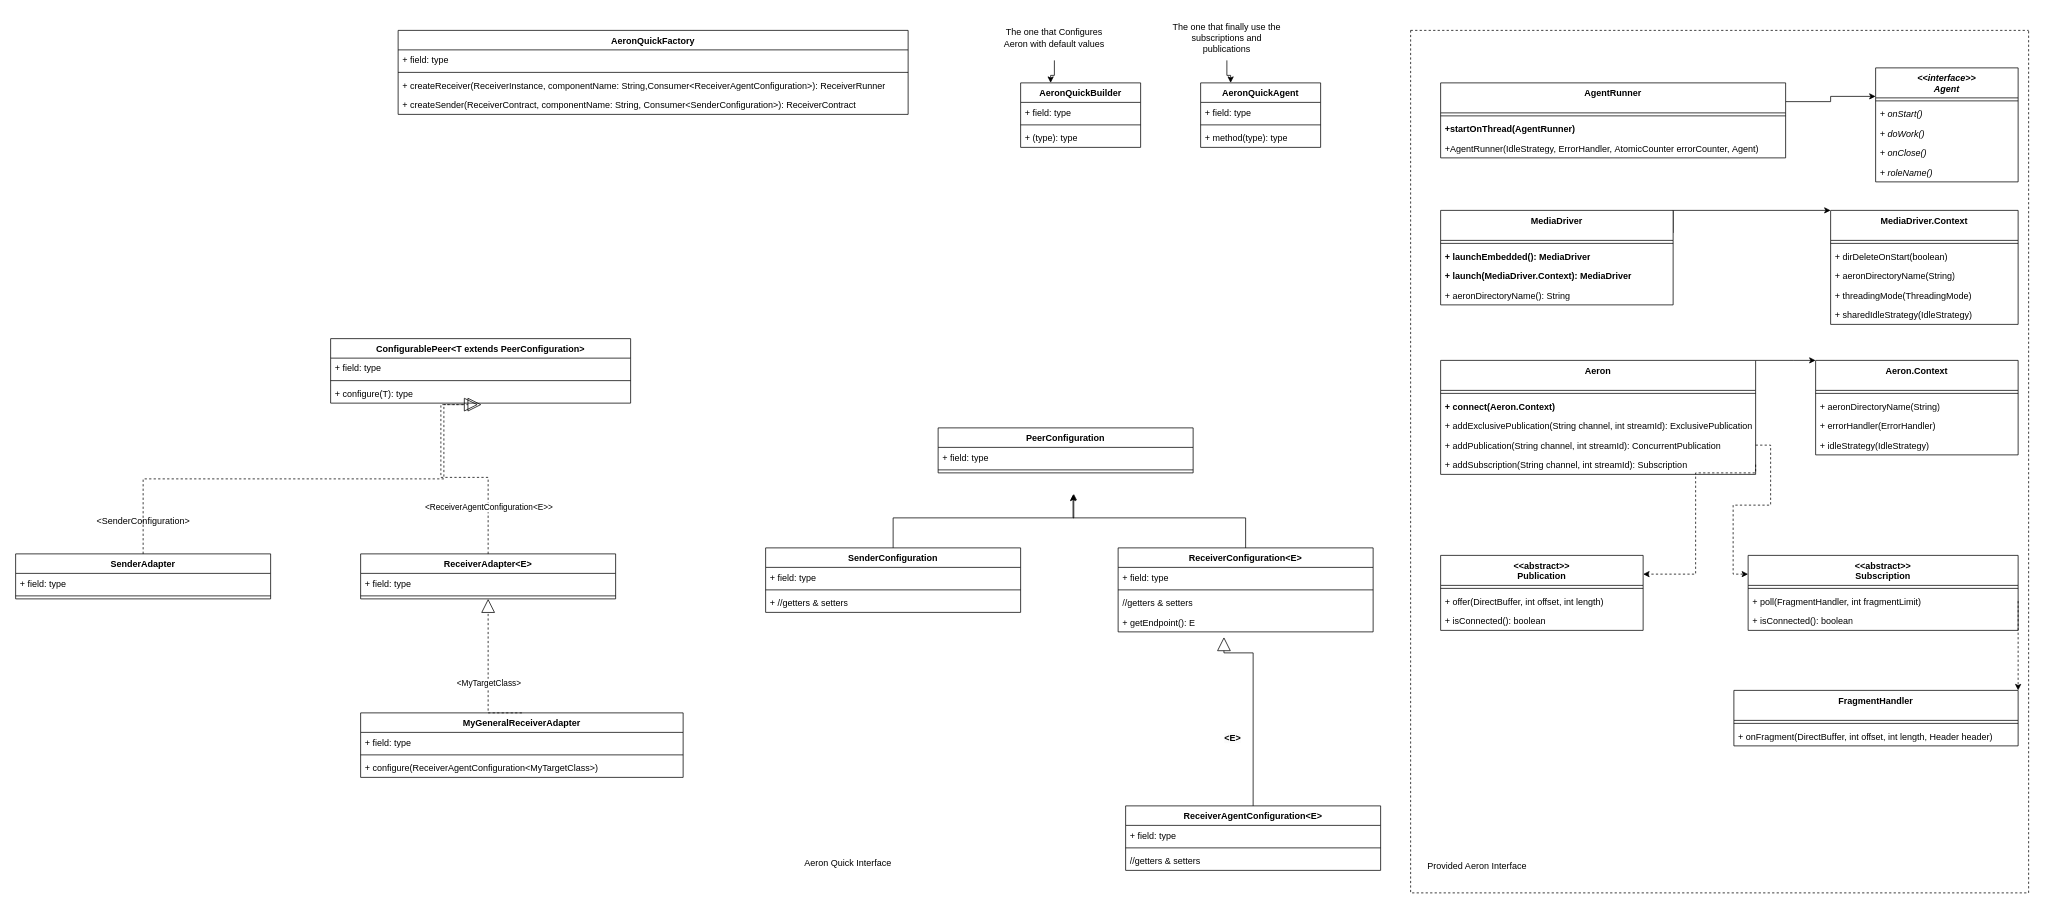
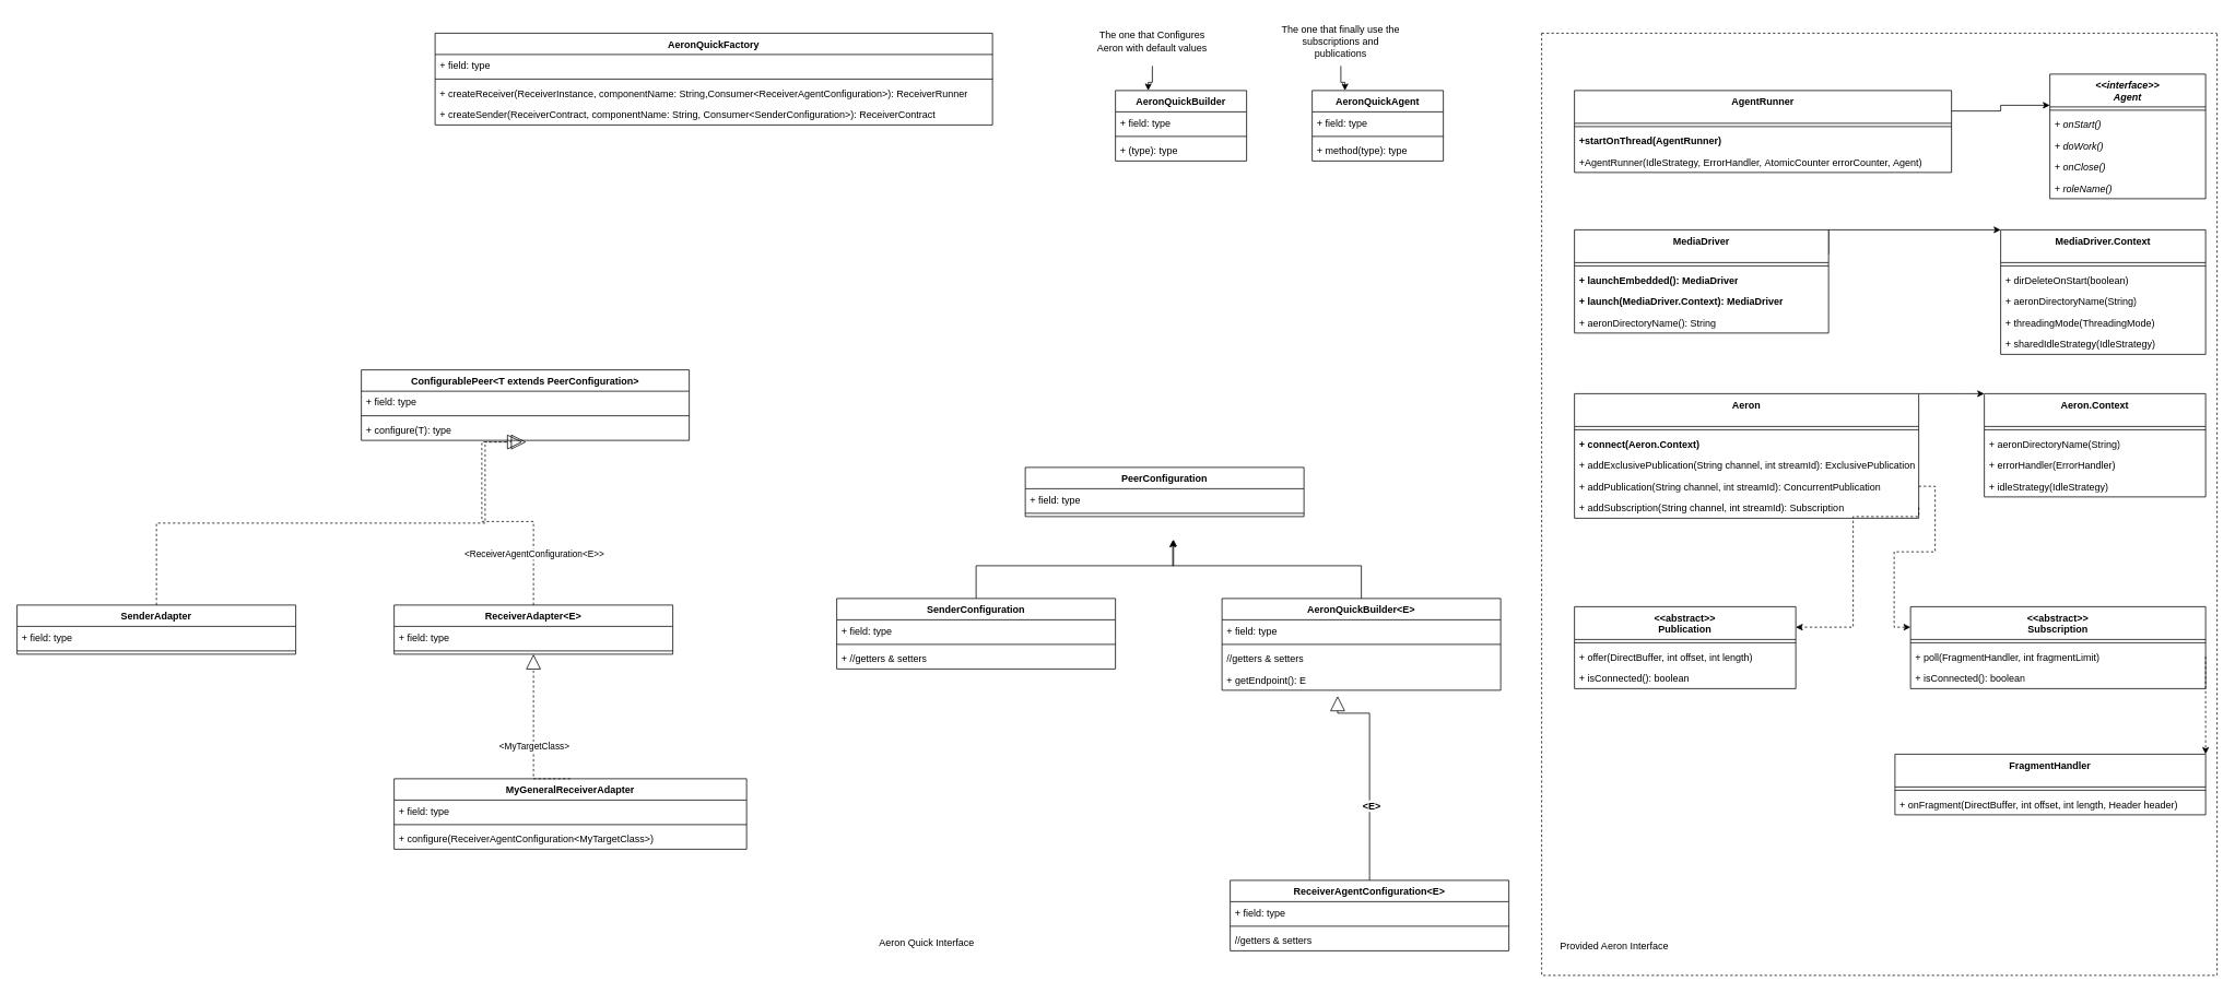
- <mxCell id="91" value="&amp;lt;SenderConfiguration&amp;gt;" style="text;html=1;align=center;verticalAlign=middle;resizable=0;points=[];autosize=1;strokeColor=none;fillColor=none;" vertex="1" parent="1"><mxGeometry x="115" y="679" width="150" height="30" as="geometry" /></mxCell>
- <mxCell id="74" value="ReceiverConfiguration&amp;lt;E&amp;gt;" style="swimlane;fontStyle=1;align=center;verticalAlign=top;childLayout=stackLayout;horizontal=1;startSize=26;horizontalStack=0;resizeParent=1;resizeParentMax=0;resizeLast=0;collapsible=1;marginBottom=0;whiteSpace=wrap;html=1;" vertex="1" parent="1"><mxGeometry x="1490" y="730" width="340" height="112" as="geometry" /></mxCell>
+ <mxCell id="74" value="AeronQuickBuilder&amp;lt;E&amp;gt;" style="swimlane;fontStyle=1;align=center;verticalAlign=top;childLayout=stackLayout;horizontal=1;startSize=26;horizontalStack=0;resizeParent=1;resizeParentMax=0;resizeLast=0;collapsible=1;marginBottom=0;whiteSpace=wrap;html=1;" vertex="1" parent="1"><mxGeometry x="1490" y="730" width="340" height="112" as="geometry" /></mxCell>
- <mxCell id="104" value="&lt;span style=&quot;color: rgb(0, 0, 0); font-family: Helvetica; font-size: 12px; font-style: normal; font-variant-ligatures: normal; font-variant-caps: normal; font-weight: 700; letter-spacing: normal; orphans: 2; text-align: center; text-indent: 0px; text-transform: none; widows: 2; word-spacing: 0px; -webkit-text-stroke-width: 0px; background-color: rgb(251, 251, 251); text-decoration-thickness: initial; text-decoration-style: initial; text-decoration-color: initial; float: none; display: inline !important;&quot;&gt;&amp;lt;E&amp;gt;&lt;/span&gt;" style="text;whiteSpace=wrap;html=1;" vertex="1" parent="1"><mxGeometry x="1630" y="970" width="60" height="40" as="geometry" /></mxCell>
+ <mxCell id="104" value="&lt;span style=&quot;color: rgb(0, 0, 0); font-family: Helvetica; font-size: 12px; font-style: normal; font-variant-ligatures: normal; font-variant-caps: normal; font-weight: 700; letter-spacing: normal; orphans: 2; text-align: center; text-indent: 0px; text-transform: none; widows: 2; word-spacing: 0px; -webkit-text-stroke-width: 0px; background-color: rgb(251, 251, 251); text-decoration-thickness: initial; text-decoration-style: initial; text-decoration-color: initial; float: none; display: inline !important;&quot;&gt;&amp;lt;E&amp;gt;&lt;/span&gt;" style="text;whiteSpace=wrap;html=1;" vertex="1" parent="1"><mxGeometry x="1660" y="970" width="60" height="40" as="geometry" /></mxCell>
